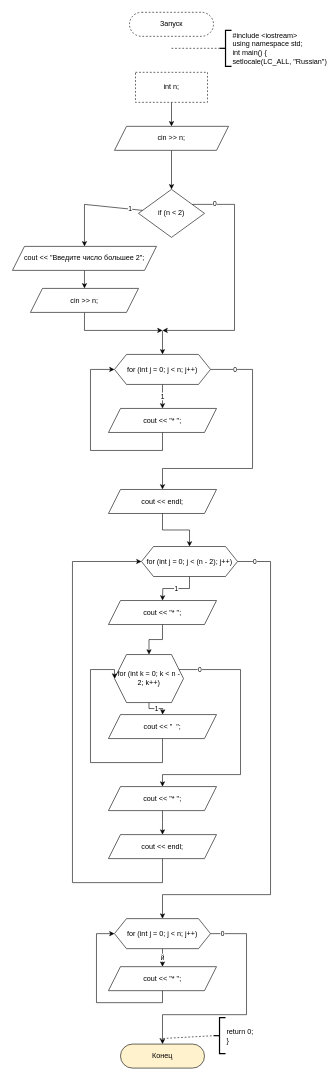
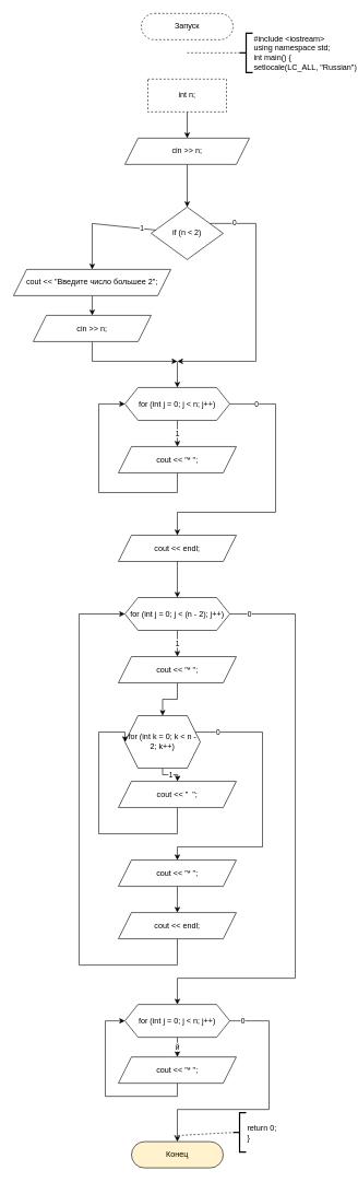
- <mxCell id="31" value="for (int j = 0; j &amp;lt; (n - 2); j++)" style="shape=hexagon;perimeter=hexagonPerimeter2;whiteSpace=wrap;html=1;fixedSize=1;" parent="1" vertex="1"><mxGeometry x="235" y="910" width="160" height="50" as="geometry" /></mxCell>
+ <mxCell id="31" value="for (int j = 0; j &amp;lt; (n - 2); j++)" style="shape=hexagon;perimeter=hexagonPerimeter2;whiteSpace=wrap;html=1;fixedSize=1;" parent="1" vertex="1"><mxGeometry x="190" y="910" width="160" height="50" as="geometry" /></mxCell>
